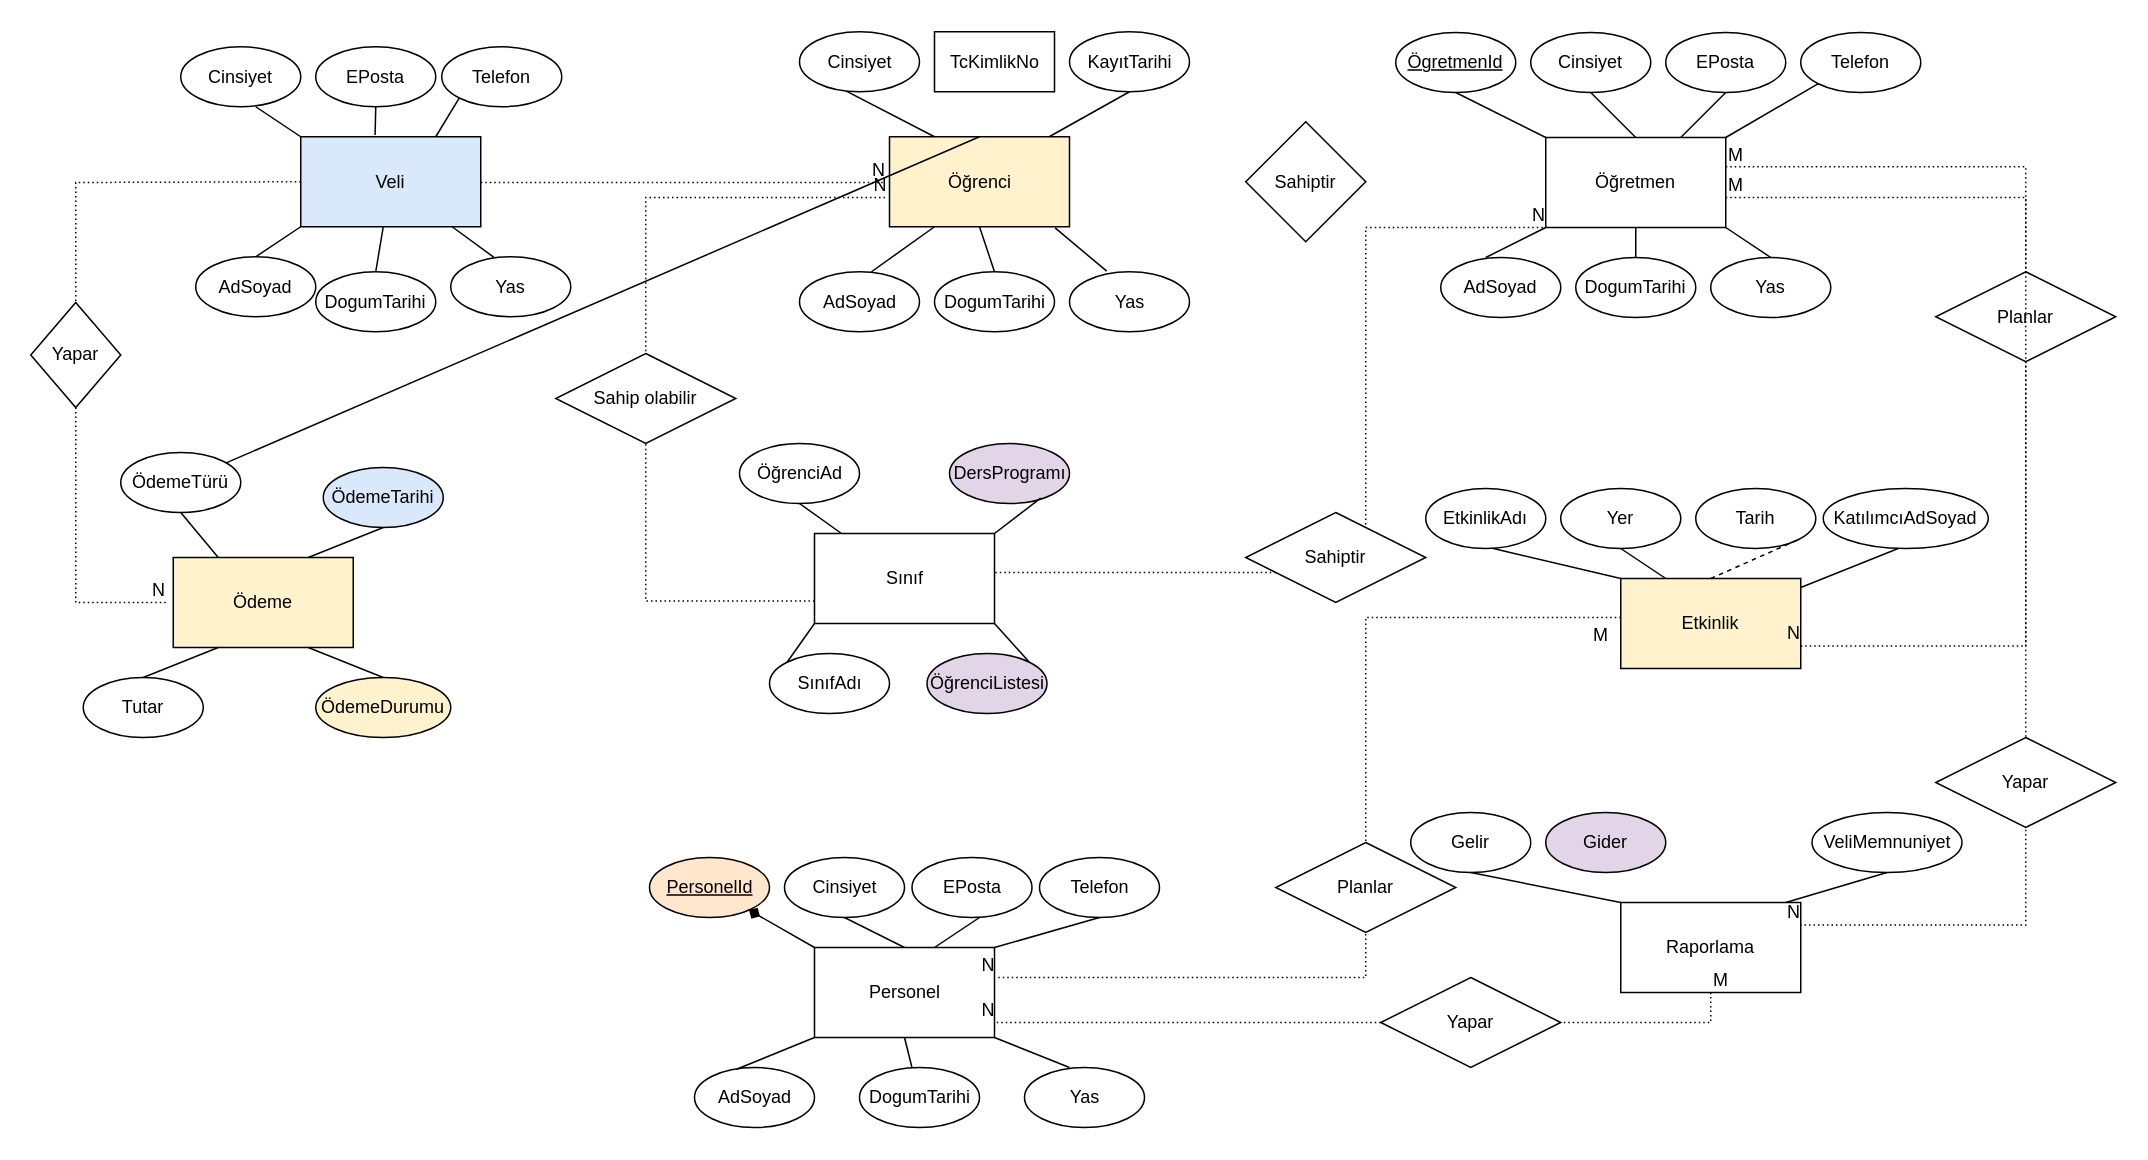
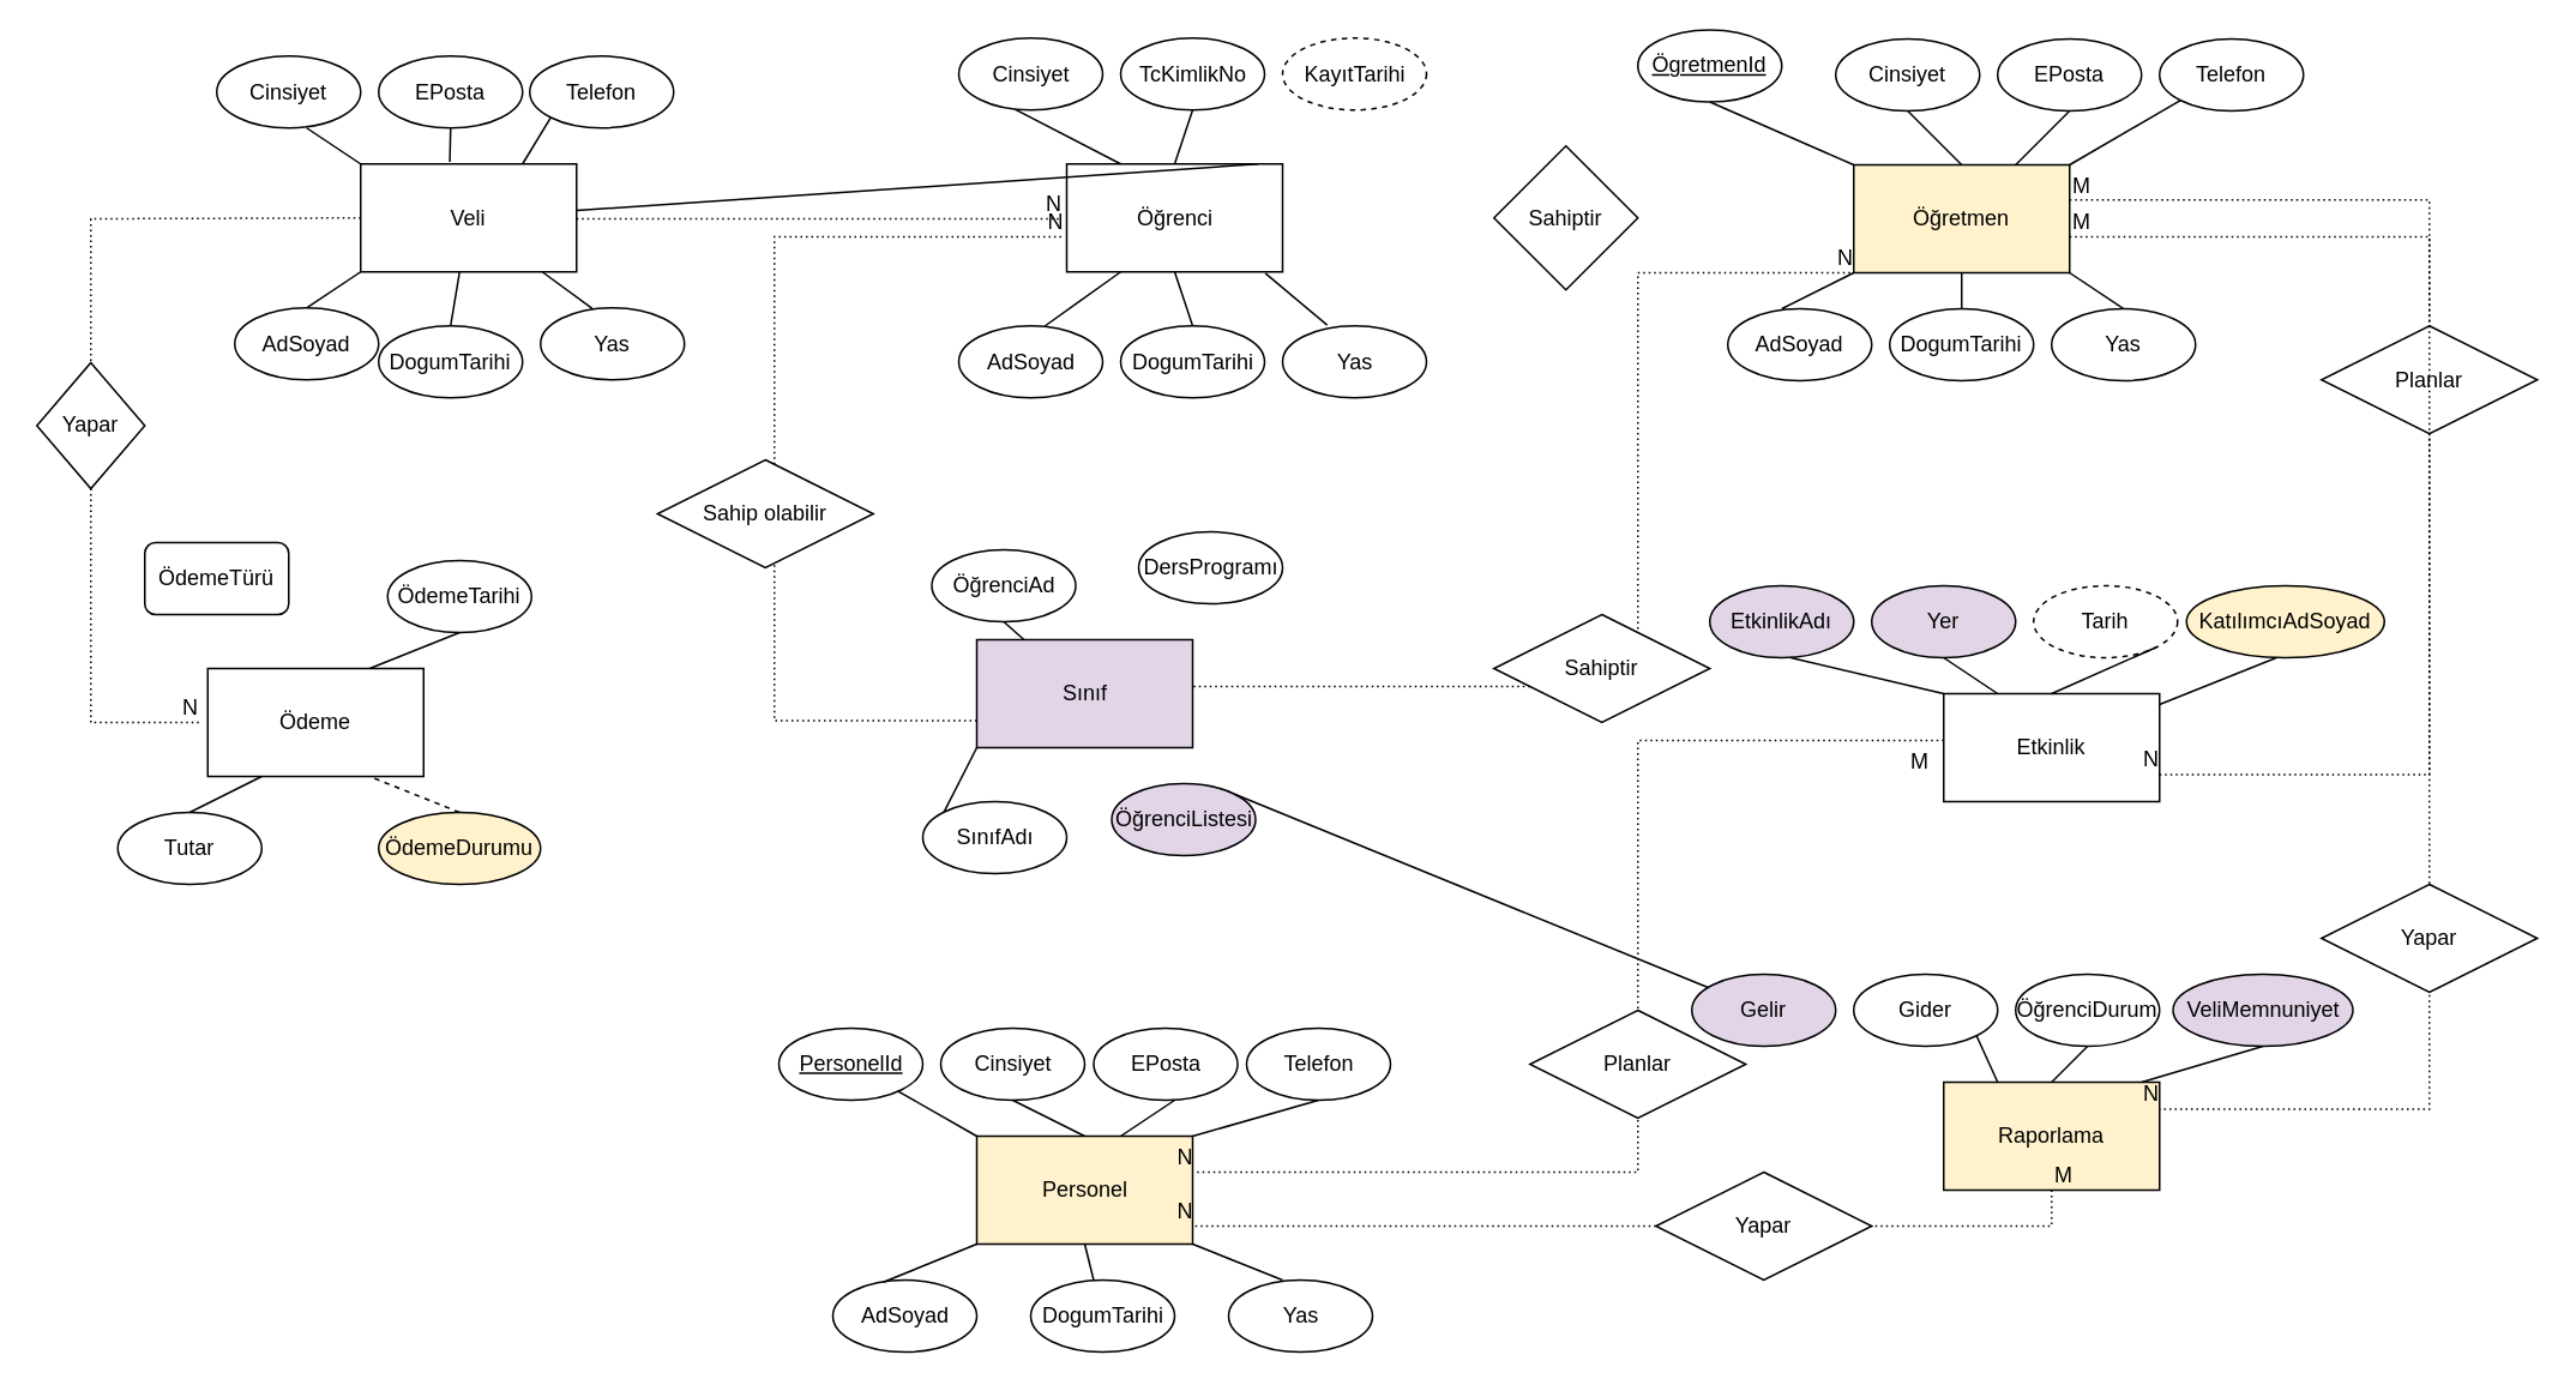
- <mxCell id="14" value="TcKimlikNo" style="whiteSpace=wrap;html=1;rounded=0;" vertex="1" parent="1"><mxGeometry x="622.5" y="20.5" width="80" height="40" as="geometry" /></mxCell>
+ <mxCell id="14" value="TcKimlikNo" style="ellipse;whiteSpace=wrap;html=1;" vertex="1" parent="1"><mxGeometry x="622.5" y="20.5" width="80" height="40" as="geometry" /></mxCell>
- <mxCell id="21" value="KayıtTarihi" style="ellipse;whiteSpace=wrap;html=1;" vertex="1" parent="1"><mxGeometry x="712.5" y="20.5" width="80" height="40" as="geometry" /></mxCell>
+ <mxCell id="21" value="KayıtTarihi" style="ellipse;whiteSpace=wrap;html=1;dashed=1;" vertex="1" parent="1"><mxGeometry x="712.5" y="20.5" width="80" height="40" as="geometry" /></mxCell>
- <mxCell id="39" value="&lt;u&gt;ÖgretmenId&lt;/u&gt;" style="ellipse;whiteSpace=wrap;html=1;" vertex="1" parent="1"><mxGeometry x="930" y="21" width="80" height="40" as="geometry" /></mxCell>
+ <mxCell id="39" value="&lt;u&gt;ÖgretmenId&lt;/u&gt;" style="ellipse;whiteSpace=wrap;html=1;" vertex="1" parent="1"><mxGeometry x="910" y="16" width="80" height="40" as="geometry" /></mxCell>
- <mxCell id="22" value="" style="endArrow=none;html=1;entryX=0.5;entryY=1;entryDx=0;entryDy=0;exitX=0.887;exitY=0;exitDx=0;exitDy=0;exitPerimeter=0;" edge="1" parent="1" source="2" target="21"><mxGeometry width="50" height="50" relative="1" as="geometry"><mxPoint x="712.5" y="120.5" as="sourcePoint" /><mxPoint x="762.5" y="70.5" as="targetPoint" /></mxGeometry></mxCell>
+ <mxCell id="22" value="" style="endArrow=none;html=1;exitX=0.887;exitY=0;exitDx=0;exitDy=0;exitPerimeter=0;" edge="1" parent="1" source="2" target="3"><mxGeometry width="50" height="50" relative="1" as="geometry"><mxPoint x="712.5" y="120.5" as="sourcePoint" /><mxPoint x="762.5" y="70.5" as="targetPoint" /></mxGeometry></mxCell>
- <mxCell id="3" value="Veli" style="rounded=0;whiteSpace=wrap;html=1;fillColor=#dae8fc;" vertex="1" parent="1"><mxGeometry x="200" y="90.5" width="120" height="60" as="geometry" /></mxCell>
+ <mxCell id="3" value="Veli" style="rounded=0;whiteSpace=wrap;html=1;" vertex="1" parent="1"><mxGeometry x="200" y="90.5" width="120" height="60" as="geometry" /></mxCell>
- <mxCell id="2" value="Öğrenci" style="rounded=0;whiteSpace=wrap;html=1;fillColor=#fff2cc;" vertex="1" parent="1"><mxGeometry x="592.5" y="90.5" width="120" height="60" as="geometry" /></mxCell>
+ <mxCell id="2" value="Öğrenci" style="rounded=0;whiteSpace=wrap;html=1;" vertex="1" parent="1"><mxGeometry x="592.5" y="90.5" width="120" height="60" as="geometry" /></mxCell>
- <mxCell id="5" value="Öğretmen" style="rounded=0;whiteSpace=wrap;html=1;" vertex="1" parent="1"><mxGeometry x="1030" y="91" width="120" height="60" as="geometry" /></mxCell>
+ <mxCell id="5" value="Öğretmen" style="rounded=0;whiteSpace=wrap;html=1;fillColor=#fff2cc;" vertex="1" parent="1"><mxGeometry x="1030" y="91" width="120" height="60" as="geometry" /></mxCell>
- <mxCell id="15" value="" style="endArrow=none;html=1;exitX=0.5;exitY=0;exitDx=0;exitDy=0;" edge="1" parent="1" source="2" target="71"><mxGeometry width="50" height="50" relative="1" as="geometry"><mxPoint x="682.5" y="90.5" as="sourcePoint" /><mxPoint x="707.5" y="60.5" as="targetPoint" /></mxGeometry></mxCell>
+ <mxCell id="15" value="" style="endArrow=none;html=1;entryX=0.5;entryY=1;entryDx=0;entryDy=0;exitX=0.5;exitY=0;exitDx=0;exitDy=0;" edge="1" parent="1" source="2" target="14"><mxGeometry width="50" height="50" relative="1" as="geometry"><mxPoint x="682.5" y="90.5" as="sourcePoint" /><mxPoint x="707.5" y="60.5" as="targetPoint" /></mxGeometry></mxCell>
- <mxCell id="114" value="Sahip olabilir" style="shape=rhombus;perimeter=rhombusPerimeter;whiteSpace=wrap;html=1;align=center;" vertex="1" parent="1"><mxGeometry x="370" y="235" width="120" height="60" as="geometry" /></mxCell>
+ <mxCell id="114" value="Sahip olabilir" style="shape=rhombus;perimeter=rhombusPerimeter;whiteSpace=wrap;html=1;align=center;" vertex="1" parent="1"><mxGeometry x="365" y="255" width="120" height="60" as="geometry" /></mxCell>
- <mxCell id="64" value="ÖğrenciAd" style="ellipse;whiteSpace=wrap;html=1;" vertex="1" parent="1"><mxGeometry x="492.5" y="295" width="80" height="40" as="geometry" /></mxCell>
+ <mxCell id="64" value="ÖğrenciAd" style="ellipse;whiteSpace=wrap;html=1;" vertex="1" parent="1"><mxGeometry x="517.5" y="305" width="80" height="40" as="geometry" /></mxCell>
- <mxCell id="66" value="DersProgramı" style="ellipse;whiteSpace=wrap;html=1;fillColor=#e1d5e7;" vertex="1" parent="1"><mxGeometry x="632.5" y="295" width="80" height="40" as="geometry" /></mxCell>
+ <mxCell id="66" value="DersProgramı" style="ellipse;whiteSpace=wrap;html=1;" vertex="1" parent="1"><mxGeometry x="632.5" y="295" width="80" height="40" as="geometry" /></mxCell>
- <mxCell id="71" value="ÖdemeTürü" style="ellipse;whiteSpace=wrap;html=1;" vertex="1" parent="1"><mxGeometry x="80" y="301" width="80" height="40" as="geometry" /></mxCell>
+ <mxCell id="71" value="ÖdemeTürü" style="whiteSpace=wrap;html=1;rounded=1;" vertex="1" parent="1"><mxGeometry x="80" y="301" width="80" height="40" as="geometry" /></mxCell>
- <mxCell id="73" value="ÖdemeTarihi" style="ellipse;whiteSpace=wrap;html=1;fillColor=#dae8fc;" vertex="1" parent="1"><mxGeometry x="215" y="311" width="80" height="40" as="geometry" /></mxCell>
+ <mxCell id="73" value="ÖdemeTarihi" style="ellipse;whiteSpace=wrap;html=1;" vertex="1" parent="1"><mxGeometry x="215" y="311" width="80" height="40" as="geometry" /></mxCell>
- <mxCell id="68" value="" style="endArrow=none;html=1;entryX=0.76;entryY=0.91;entryDx=0;entryDy=0;entryPerimeter=0;exitX=1;exitY=0;exitDx=0;exitDy=0;" edge="1" parent="1" source="9" target="66"><mxGeometry width="50" height="50" relative="1" as="geometry"><mxPoint x="702.5" y="395" as="sourcePoint" /><mxPoint x="752.5" y="345" as="targetPoint" /></mxGeometry></mxCell>
- <mxCell id="79" value="EtkinlikAdı" style="ellipse;whiteSpace=wrap;html=1;" vertex="1" parent="1"><mxGeometry x="950" y="325" width="80" height="40" as="geometry" /></mxCell>
+ <mxCell id="79" value="EtkinlikAdı" style="ellipse;whiteSpace=wrap;html=1;fillColor=#e1d5e7;" vertex="1" parent="1"><mxGeometry x="950" y="325" width="80" height="40" as="geometry" /></mxCell>
- <mxCell id="80" value="Yer" style="ellipse;whiteSpace=wrap;html=1;" vertex="1" parent="1"><mxGeometry x="1040" y="325" width="80" height="40" as="geometry" /></mxCell>
+ <mxCell id="80" value="Yer" style="ellipse;whiteSpace=wrap;html=1;fillColor=#e1d5e7;" vertex="1" parent="1"><mxGeometry x="1040" y="325" width="80" height="40" as="geometry" /></mxCell>
- <mxCell id="81" value="Tarih" style="ellipse;whiteSpace=wrap;html=1;" vertex="1" parent="1"><mxGeometry x="1130" y="325" width="80" height="40" as="geometry" /></mxCell>
+ <mxCell id="81" value="Tarih" style="ellipse;whiteSpace=wrap;html=1;dashed=1;" vertex="1" parent="1"><mxGeometry x="1130" y="325" width="80" height="40" as="geometry" /></mxCell>
- <mxCell id="82" value="KatılımcıAdSoyad" style="ellipse;whiteSpace=wrap;html=1;" vertex="1" parent="1"><mxGeometry x="1215" y="325" width="110" height="40" as="geometry" /></mxCell>
+ <mxCell id="82" value="KatılımcıAdSoyad" style="ellipse;whiteSpace=wrap;html=1;fillColor=#fff2cc;" vertex="1" parent="1"><mxGeometry x="1215" y="325" width="110" height="40" as="geometry" /></mxCell>
- <mxCell id="75" value="" style="endArrow=none;html=1;exitX=0.25;exitY=0;exitDx=0;exitDy=0;entryX=0.5;entryY=1;entryDx=0;entryDy=0;" edge="1" parent="1" source="6" target="71"><mxGeometry width="50" height="50" relative="1" as="geometry"><mxPoint x="65" y="401" as="sourcePoint" /><mxPoint x="95" y="351" as="targetPoint" /></mxGeometry></mxCell>
- <mxCell id="86" value="" style="endArrow=none;html=1;exitX=0.5;exitY=0;exitDx=0;exitDy=0;entryX=1;entryY=1;entryDx=0;entryDy=0;dashed=1;" edge="1" parent="1" source="8" target="81"><mxGeometry width="50" height="50" relative="1" as="geometry"><mxPoint x="1115" y="415" as="sourcePoint" /><mxPoint x="1165" y="375" as="targetPoint" /></mxGeometry></mxCell>
+ <mxCell id="86" value="" style="endArrow=none;html=1;exitX=0.5;exitY=0;exitDx=0;exitDy=0;entryX=1;entryY=1;entryDx=0;entryDy=0;" edge="1" parent="1" source="8" target="81"><mxGeometry width="50" height="50" relative="1" as="geometry"><mxPoint x="1115" y="415" as="sourcePoint" /><mxPoint x="1165" y="375" as="targetPoint" /></mxGeometry></mxCell>
- <mxCell id="9" value="Sınıf" style="rounded=0;whiteSpace=wrap;html=1;" vertex="1" parent="1"><mxGeometry x="542.5" y="355" width="120" height="60" as="geometry" /></mxCell>
+ <mxCell id="9" value="Sınıf" style="rounded=0;whiteSpace=wrap;html=1;fillColor=#e1d5e7;" vertex="1" parent="1"><mxGeometry x="542.5" y="355" width="120" height="60" as="geometry" /></mxCell>
- <mxCell id="6" value="Ödeme" style="rounded=0;whiteSpace=wrap;html=1;fillColor=#fff2cc;" vertex="1" parent="1"><mxGeometry x="115" y="371" width="120" height="60" as="geometry" /></mxCell>
+ <mxCell id="6" value="Ödeme" style="rounded=0;whiteSpace=wrap;html=1;" vertex="1" parent="1"><mxGeometry x="115" y="371" width="120" height="60" as="geometry" /></mxCell>
- <mxCell id="8" value="Etkinlik" style="rounded=0;whiteSpace=wrap;html=1;fillColor=#fff2cc;" vertex="1" parent="1"><mxGeometry x="1080" y="385" width="120" height="60" as="geometry" /></mxCell>
+ <mxCell id="8" value="Etkinlik" style="rounded=0;whiteSpace=wrap;html=1;" vertex="1" parent="1"><mxGeometry x="1080" y="385" width="120" height="60" as="geometry" /></mxCell>
- <mxCell id="70" value="" style="endArrow=none;html=1;entryX=1;entryY=1;entryDx=0;entryDy=0;exitX=1;exitY=0;exitDx=0;exitDy=0;" edge="1" parent="1" source="65" target="9"><mxGeometry width="50" height="50" relative="1" as="geometry"><mxPoint x="692.5" y="455" as="sourcePoint" /><mxPoint x="742.5" y="405" as="targetPoint" /></mxGeometry></mxCell>
+ <mxCell id="70" value="" style="endArrow=none;html=1;exitX=1;exitY=0;exitDx=0;exitDy=0;" edge="1" parent="1" source="65" target="87"><mxGeometry width="50" height="50" relative="1" as="geometry"><mxPoint x="692.5" y="455" as="sourcePoint" /><mxPoint x="742.5" y="405" as="targetPoint" /></mxGeometry></mxCell>
- <mxCell id="78" value="" style="endArrow=none;html=1;entryX=0.75;entryY=1;entryDx=0;entryDy=0;exitX=0.5;exitY=0;exitDx=0;exitDy=0;" edge="1" parent="1" source="74" target="6"><mxGeometry width="50" height="50" relative="1" as="geometry"><mxPoint x="225" y="481" as="sourcePoint" /><mxPoint x="275" y="431" as="targetPoint" /></mxGeometry></mxCell>
+ <mxCell id="78" value="" style="endArrow=none;html=1;entryX=0.75;entryY=1;entryDx=0;entryDy=0;exitX=0.5;exitY=0;exitDx=0;exitDy=0;dashed=1;" edge="1" parent="1" source="74" target="6"><mxGeometry width="50" height="50" relative="1" as="geometry"><mxPoint x="225" y="481" as="sourcePoint" /><mxPoint x="275" y="431" as="targetPoint" /></mxGeometry></mxCell>
- <mxCell id="63" value="SınıfAdı" style="ellipse;whiteSpace=wrap;html=1;" vertex="1" parent="1"><mxGeometry x="512.5" y="435" width="80" height="40" as="geometry" /></mxCell>
+ <mxCell id="63" value="SınıfAdı" style="ellipse;whiteSpace=wrap;html=1;" vertex="1" parent="1"><mxGeometry x="512.5" y="445" width="80" height="40" as="geometry" /></mxCell>
- <mxCell id="72" value="Tutar" style="ellipse;whiteSpace=wrap;html=1;" vertex="1" parent="1"><mxGeometry x="55" y="451" width="80" height="40" as="geometry" /></mxCell>
+ <mxCell id="72" value="Tutar" style="ellipse;whiteSpace=wrap;html=1;" vertex="1" parent="1"><mxGeometry x="65" y="451" width="80" height="40" as="geometry" /></mxCell>
- <mxCell id="87" value="Gelir" style="ellipse;whiteSpace=wrap;html=1;" vertex="1" parent="1"><mxGeometry x="940" y="541" width="80" height="40" as="geometry" /></mxCell>
+ <mxCell id="87" value="Gelir" style="ellipse;whiteSpace=wrap;html=1;fillColor=#e1d5e7;" vertex="1" parent="1"><mxGeometry x="940" y="541" width="80" height="40" as="geometry" /></mxCell>
- <mxCell id="88" value="Gider" style="ellipse;whiteSpace=wrap;html=1;fillColor=#e1d5e7;" vertex="1" parent="1"><mxGeometry x="1030" y="541" width="80" height="40" as="geometry" /></mxCell>
+ <mxCell id="88" value="Gider" style="ellipse;whiteSpace=wrap;html=1;" vertex="1" parent="1"><mxGeometry x="1030" y="541" width="80" height="40" as="geometry" /></mxCell>
+ <mxCell id="89" value="ÖğrenciDurum" style="ellipse;whiteSpace=wrap;html=1;" vertex="1" parent="1"><mxGeometry x="1120" y="541" width="80" height="40" as="geometry" /></mxCell>
- <mxCell id="90" value="VeliMemnuniyet" style="ellipse;whiteSpace=wrap;html=1;" vertex="1" parent="1"><mxGeometry x="1207.5" y="541" width="100" height="40" as="geometry" /></mxCell>
+ <mxCell id="90" value="VeliMemnuniyet" style="ellipse;whiteSpace=wrap;html=1;fillColor=#e1d5e7;" vertex="1" parent="1"><mxGeometry x="1207.5" y="541" width="100" height="40" as="geometry" /></mxCell>
+ <mxCell id="92" value="" style="endArrow=none;html=1;entryX=1;entryY=1;entryDx=0;entryDy=0;exitX=0.25;exitY=0;exitDx=0;exitDy=0;" edge="1" parent="1" source="10" target="88"><mxGeometry width="50" height="50" relative="1" as="geometry"><mxPoint x="950" y="661" as="sourcePoint" /><mxPoint x="1000" y="611" as="targetPoint" /></mxGeometry></mxCell>
- <mxCell id="55" value="&lt;u&gt;PersonelId&lt;/u&gt;" style="ellipse;whiteSpace=wrap;html=1;fillColor=#ffe6cc;" vertex="1" parent="1"><mxGeometry x="432.5" y="571" width="80" height="40" as="geometry" /></mxCell>
+ <mxCell id="55" value="&lt;u&gt;PersonelId&lt;/u&gt;" style="ellipse;whiteSpace=wrap;html=1;" vertex="1" parent="1"><mxGeometry x="432.5" y="571" width="80" height="40" as="geometry" /></mxCell>
- <mxCell id="91" value="" style="endArrow=none;html=1;entryX=0.5;entryY=1;entryDx=0;entryDy=0;exitX=0;exitY=0;exitDx=0;exitDy=0;" edge="1" parent="1" source="10" target="87"><mxGeometry width="50" height="50" relative="1" as="geometry"><mxPoint x="960" y="661" as="sourcePoint" /><mxPoint x="1010" y="611" as="targetPoint" /></mxGeometry></mxCell>
+ <mxCell id="93" value="" style="endArrow=none;html=1;exitX=0.5;exitY=0;exitDx=0;exitDy=0;entryX=0.5;entryY=1;entryDx=0;entryDy=0;" edge="1" parent="1" source="10" target="89"><mxGeometry width="50" height="50" relative="1" as="geometry"><mxPoint x="1180" y="521" as="sourcePoint" /><mxPoint x="1230" y="471" as="targetPoint" /></mxGeometry></mxCell>
- <mxCell id="59" value="" style="endArrow=diamond;html=1;exitX=0;exitY=0;exitDx=0;exitDy=0;" edge="1" parent="1" source="4" target="55"><mxGeometry width="50" height="50" relative="1" as="geometry"><mxPoint x="462.5" y="681" as="sourcePoint" /><mxPoint x="512.5" y="631" as="targetPoint" /></mxGeometry></mxCell>
+ <mxCell id="59" value="" style="endArrow=none;html=1;exitX=0;exitY=0;exitDx=0;exitDy=0;" edge="1" parent="1" source="4" target="55"><mxGeometry width="50" height="50" relative="1" as="geometry"><mxPoint x="462.5" y="681" as="sourcePoint" /><mxPoint x="512.5" y="631" as="targetPoint" /></mxGeometry></mxCell>
- <mxCell id="10" value="Raporlama" style="rounded=0;whiteSpace=wrap;html=1;" vertex="1" parent="1"><mxGeometry x="1080" y="601" width="120" height="60" as="geometry" /></mxCell>
+ <mxCell id="10" value="Raporlama" style="rounded=0;whiteSpace=wrap;html=1;fillColor=#fff2cc;" vertex="1" parent="1"><mxGeometry x="1080" y="601" width="120" height="60" as="geometry" /></mxCell>
- <mxCell id="4" value="Personel" style="rounded=0;whiteSpace=wrap;html=1;" vertex="1" parent="1"><mxGeometry x="542.5" y="631" width="120" height="60" as="geometry" /></mxCell>
+ <mxCell id="4" value="Personel" style="rounded=0;whiteSpace=wrap;html=1;fillColor=#fff2cc;" vertex="1" parent="1"><mxGeometry x="542.5" y="631" width="120" height="60" as="geometry" /></mxCell>
